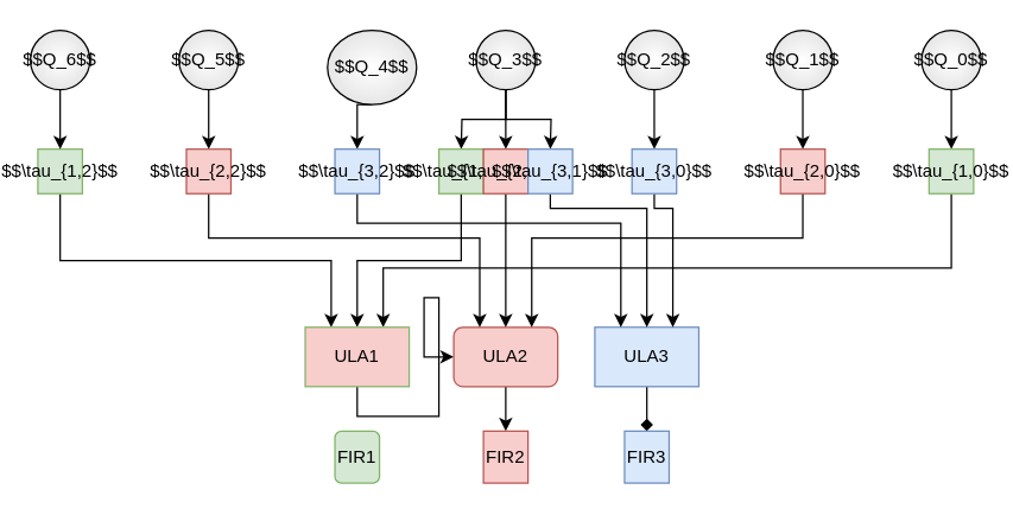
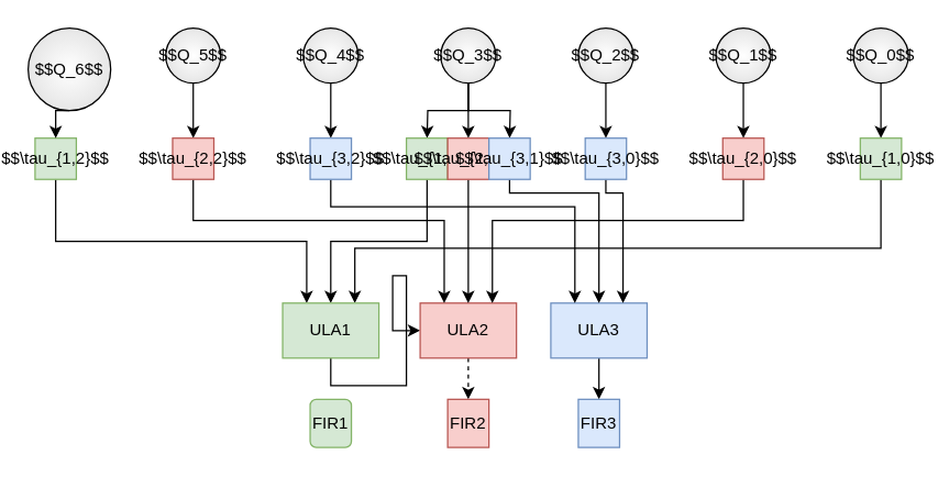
- <mxCell id="5" value="$$Q_6$$" style="ellipse;whiteSpace=wrap;html=1;aspect=fixed;gradientColor=#E6E6E6;gradientDirection=radial;" parent="1" vertex="1"><mxGeometry x="20" y="20" width="40" height="40" as="geometry" /></mxCell>
+ <mxCell id="5" value="$$Q_6$$" style="ellipse;whiteSpace=wrap;html=1;aspect=fixed;gradientColor=#E6E6E6;gradientDirection=radial;" parent="1" vertex="1"><mxGeometry x="20" y="20" width="60" height="60" as="geometry" /></mxCell>
- <mxCell id="15" value="$$Q_4$$" style="ellipse;whiteSpace=wrap;html=1;aspect=fixed;gradientColor=#E6E6E6;gradientDirection=radial;" parent="1" vertex="1"><mxGeometry x="220" y="20" width="60" height="50" as="geometry" /></mxCell>
+ <mxCell id="15" value="$$Q_4$$" style="ellipse;whiteSpace=wrap;html=1;aspect=fixed;gradientColor=#E6E6E6;gradientDirection=radial;" parent="1" vertex="1"><mxGeometry x="220" y="20" width="40" height="40" as="geometry" /></mxCell>
- <mxCell id="25" value="ULA1" style="rounded=0;whiteSpace=wrap;html=1;fillColor=#f8cecc;strokeColor=#82b366;" parent="1" vertex="1"><mxGeometry x="205" y="220" width="70" height="40" as="geometry" /></mxCell>
+ <mxCell id="25" value="ULA1" style="rounded=0;whiteSpace=wrap;html=1;fillColor=#d5e8d4;strokeColor=#82b366;" parent="1" vertex="1"><mxGeometry x="205" y="220" width="70" height="40" as="geometry" /></mxCell>
- <mxCell id="27" value="ULA2" style="whiteSpace=wrap;html=1;fillColor=#f8cecc;strokeColor=#b85450;rounded=1;" parent="1" vertex="1"><mxGeometry x="305" y="220" width="70" height="40" as="geometry" /></mxCell>
+ <mxCell id="27" value="ULA2" style="rounded=0;whiteSpace=wrap;html=1;fillColor=#f8cecc;strokeColor=#b85450;" parent="1" vertex="1"><mxGeometry x="305" y="220" width="70" height="40" as="geometry" /></mxCell>
- <mxCell id="26" style="edgeStyle=orthogonalEdgeStyle;rounded=0;orthogonalLoop=1;jettySize=auto;html=1;exitX=0.5;exitY=1;exitDx=0;exitDy=0;entryX=0.5;entryY=0;entryDx=0;entryDy=0;" edge="1" parent="1" source="27" target="43"><mxGeometry relative="1" as="geometry" /></mxCell>
+ <mxCell id="26" style="edgeStyle=orthogonalEdgeStyle;rounded=0;orthogonalLoop=1;jettySize=auto;html=1;exitX=0.5;exitY=1;exitDx=0;exitDy=0;entryX=0.5;entryY=0;entryDx=0;entryDy=0;dashed=1;" edge="1" parent="1" source="27" target="43"><mxGeometry relative="1" as="geometry" /></mxCell>
- <mxCell id="28" style="edgeStyle=orthogonalEdgeStyle;rounded=0;orthogonalLoop=1;jettySize=auto;html=1;exitX=0.5;exitY=1;exitDx=0;exitDy=0;entryX=0.5;entryY=0;entryDx=0;entryDy=0;endArrow=diamond;" edge="1" parent="1" source="29" target="44"><mxGeometry relative="1" as="geometry" /></mxCell>
+ <mxCell id="28" style="edgeStyle=orthogonalEdgeStyle;rounded=0;orthogonalLoop=1;jettySize=auto;html=1;exitX=0.5;exitY=1;exitDx=0;exitDy=0;entryX=0.5;entryY=0;entryDx=0;entryDy=0;" edge="1" parent="1" source="29" target="44"><mxGeometry relative="1" as="geometry" /></mxCell>
